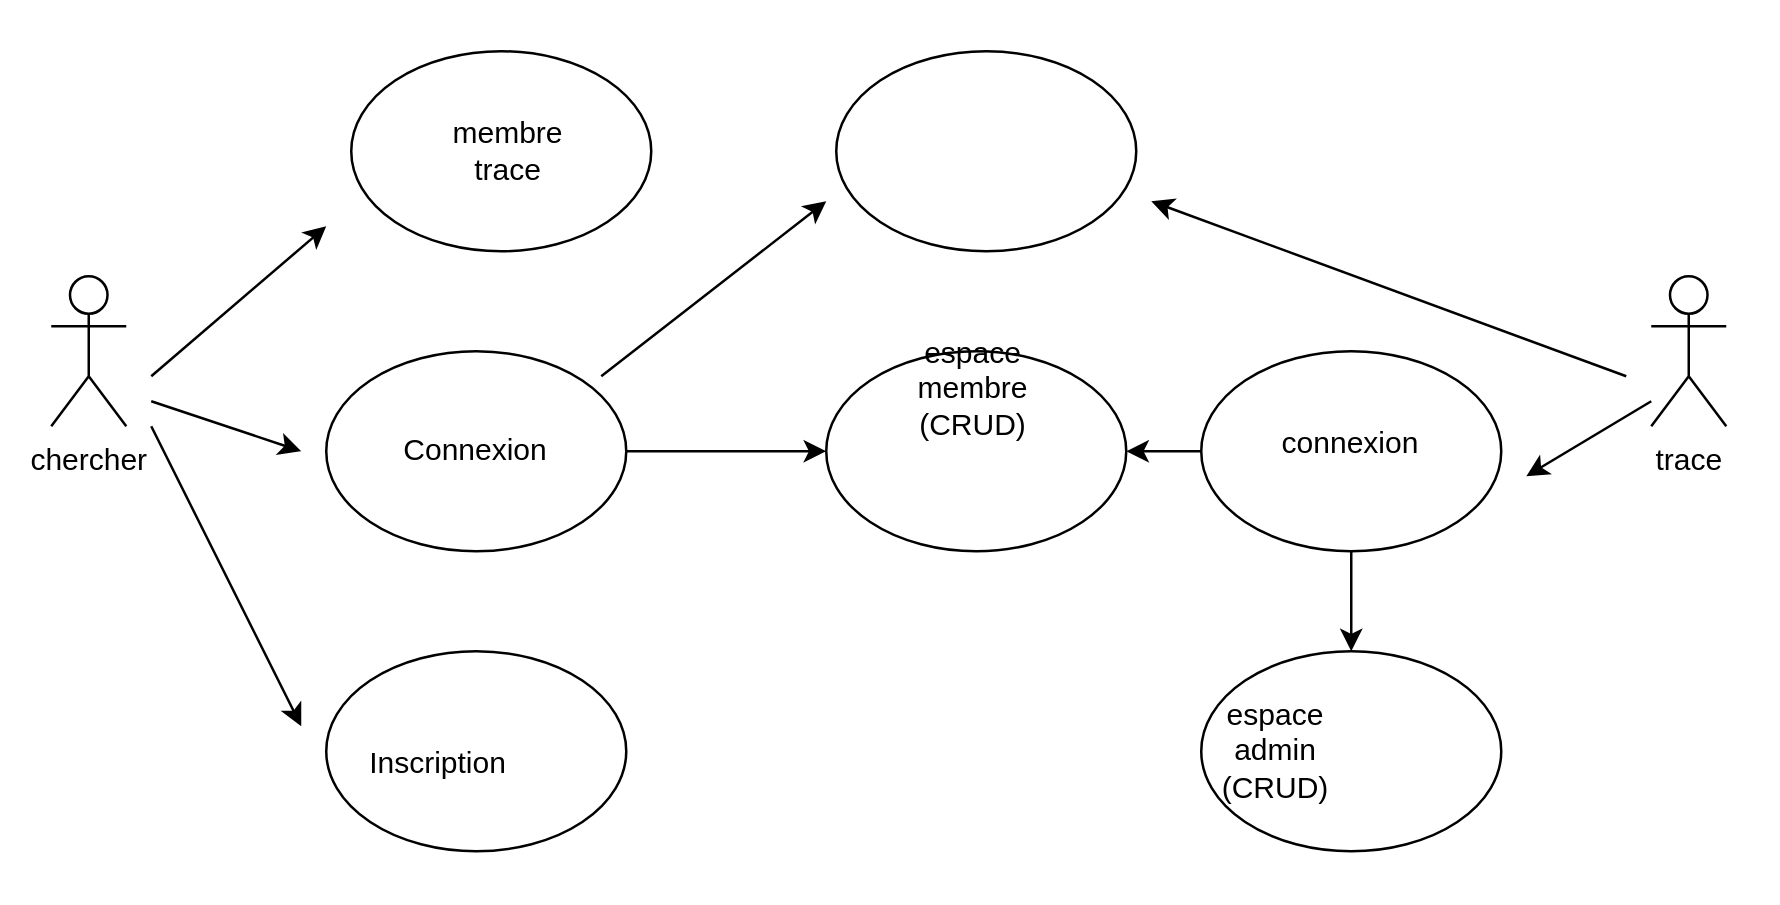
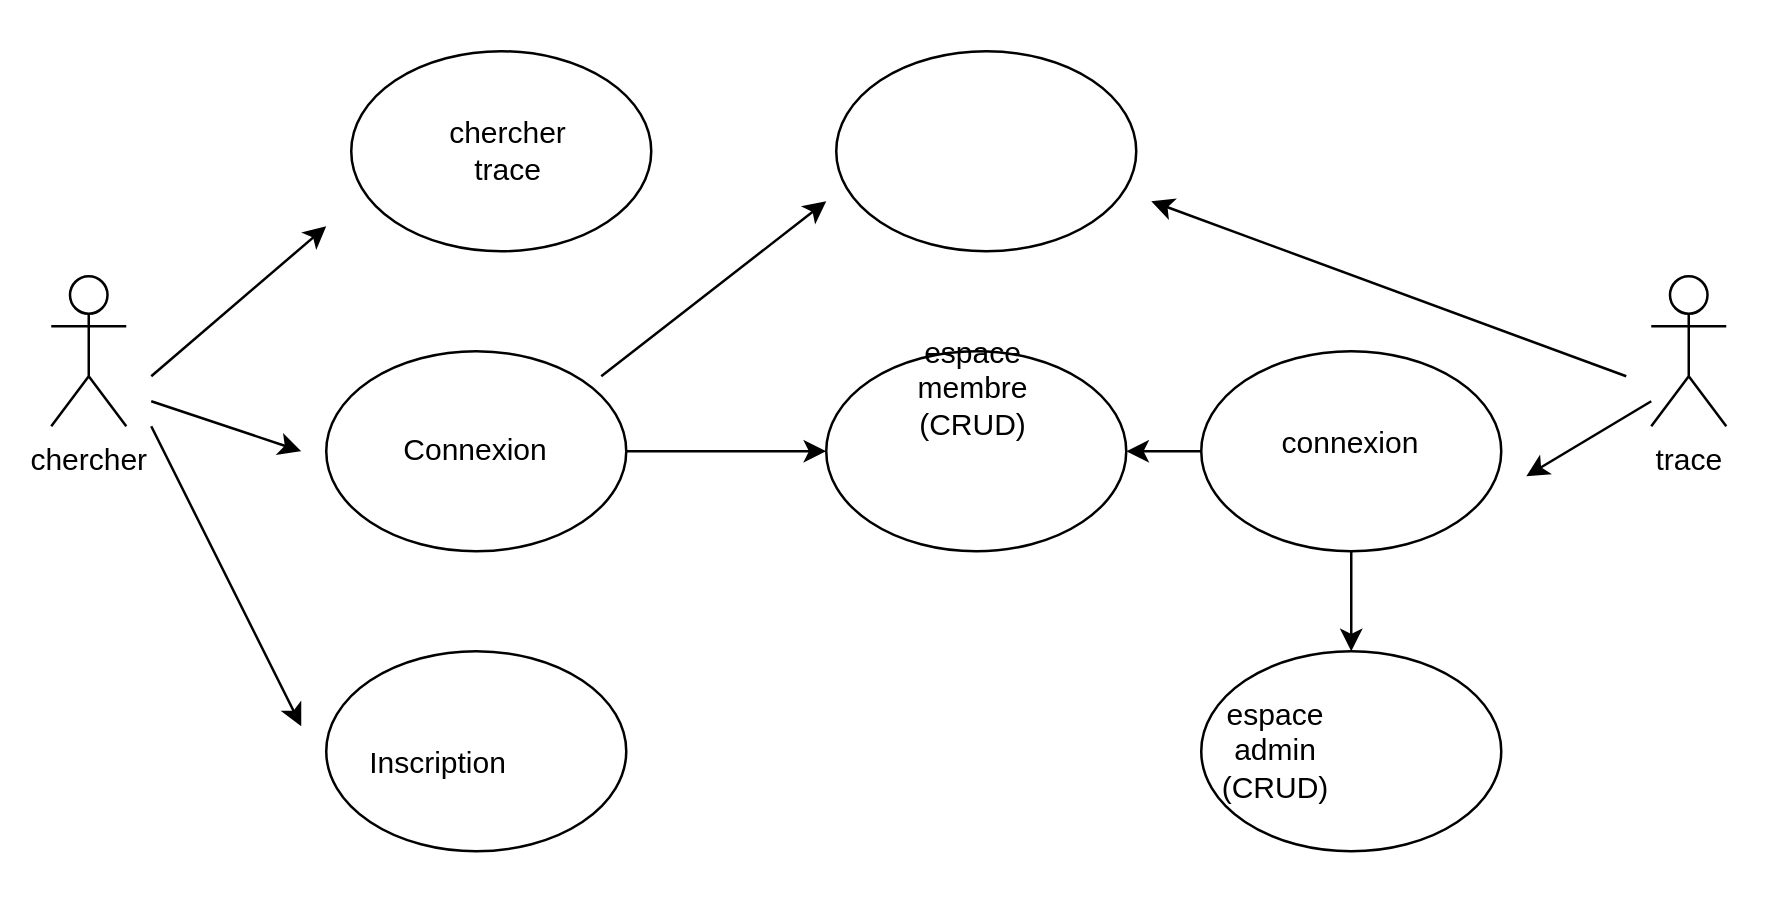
- <mxCell id="14" value="membre&lt;br&gt;trace" style="text;html=1;strokeColor=none;fillColor=none;align=center;verticalAlign=middle;whiteSpace=wrap;rounded=0;" vertex="1" parent="1"><mxGeometry x="183" y="50" width="40" height="20" as="geometry" /></mxCell>
+ <mxCell id="14" value="chercher&lt;br&gt;trace" style="text;html=1;strokeColor=none;fillColor=none;align=center;verticalAlign=middle;whiteSpace=wrap;rounded=0;" vertex="1" parent="1"><mxGeometry x="183" y="50" width="40" height="20" as="geometry" /></mxCell>
